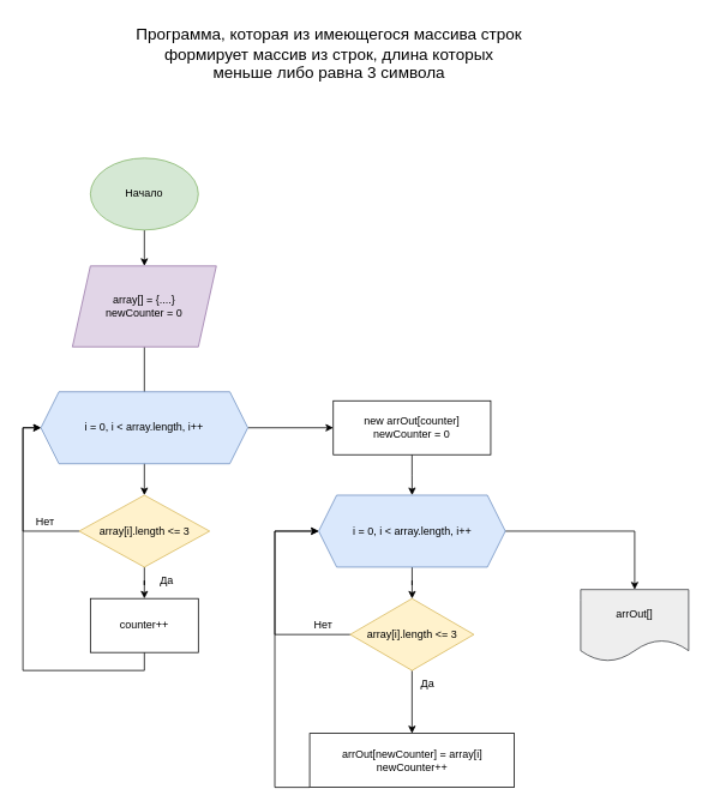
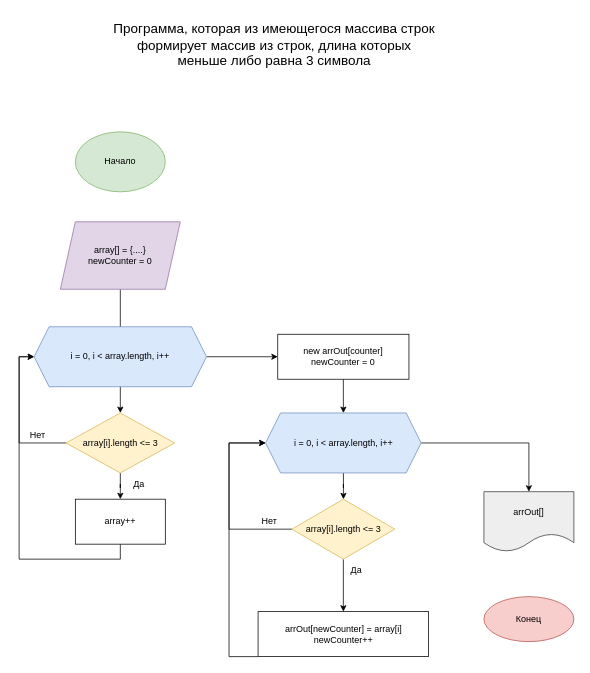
- <mxCell id="2" value="" style="edgeStyle=orthogonalEdgeStyle;rounded=0;orthogonalLoop=1;jettySize=auto;html=1;" parent="1" source="3" target="5" edge="1"><mxGeometry relative="1" as="geometry" /></mxCell>
- <mxCell id="15" value="counter++" style="whiteSpace=wrap;html=1;" vertex="1" parent="1"><mxGeometry x="100" y="665" width="120" height="60" as="geometry" /></mxCell>
+ <mxCell id="15" value="array++" style="whiteSpace=wrap;html=1;" vertex="1" parent="1"><mxGeometry x="100" y="665" width="120" height="60" as="geometry" /></mxCell>
+ <mxCell id="6" value="Конец" style="ellipse;whiteSpace=wrap;html=1;fillColor=#f8cecc;strokeColor=#b85450;" parent="1" vertex="1"><mxGeometry x="645" y="795" width="120" height="60" as="geometry" /></mxCell>
